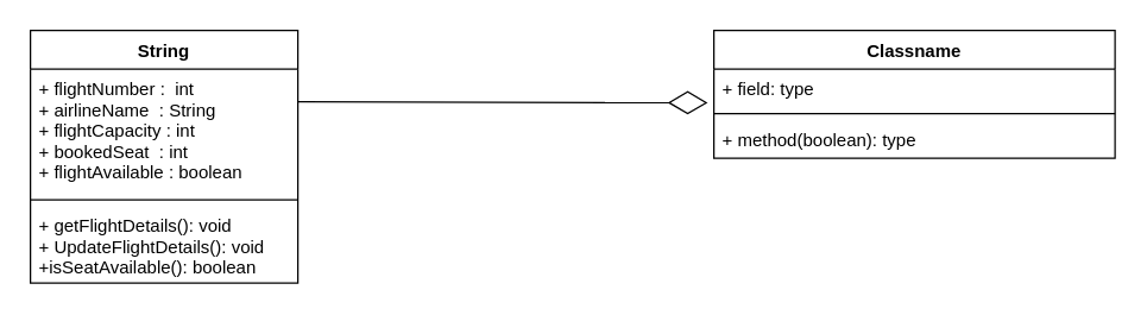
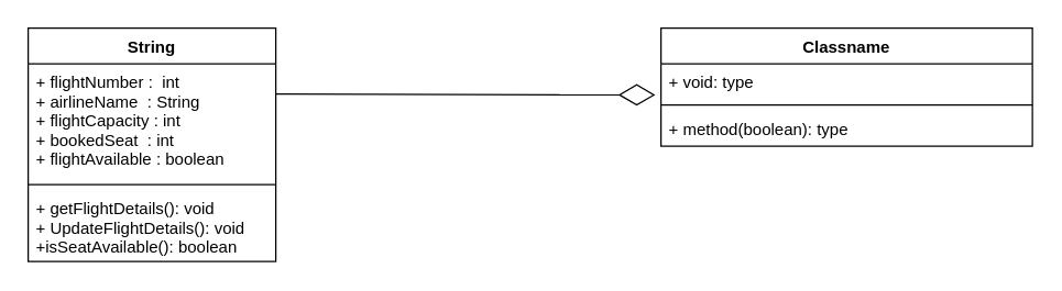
- <mxCell id="8" value="+ field: type" style="text;strokeColor=none;fillColor=none;align=left;verticalAlign=top;spacingLeft=4;spacingRight=4;overflow=hidden;rotatable=0;points=[[0,0.5],[1,0.5]];portConstraint=eastwest;" vertex="1" parent="7"><mxGeometry y="26" width="270" height="26" as="geometry" /></mxCell>
+ <mxCell id="8" value="+ void: type" style="text;strokeColor=none;fillColor=none;align=left;verticalAlign=top;spacingLeft=4;spacingRight=4;overflow=hidden;rotatable=0;points=[[0,0.5],[1,0.5]];portConstraint=eastwest;" vertex="1" parent="7"><mxGeometry y="26" width="270" height="26" as="geometry" /></mxCell>
